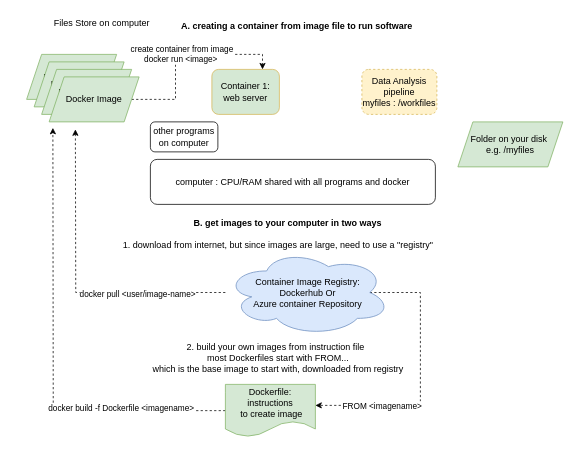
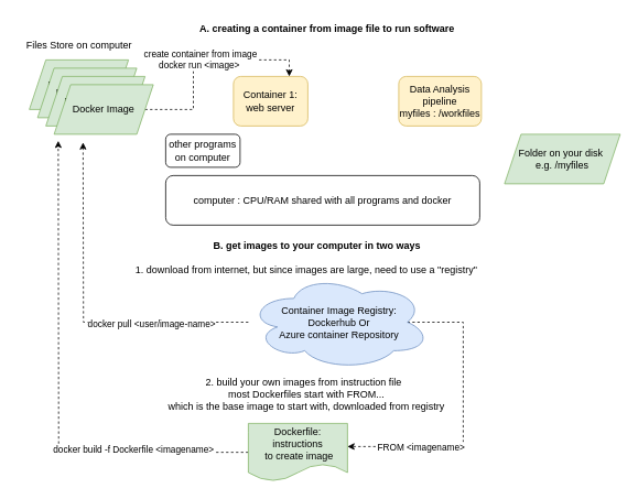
- <mxCell id="4" value="Files Store on computer" style="text;html=1;align=center;verticalAlign=middle;resizable=0;points=[];autosize=1;strokeColor=none;fillColor=none;" vertex="1" parent="1"><mxGeometry x="60" y="15" width="150" height="30" as="geometry" /></mxCell>
+ <mxCell id="4" value="Files Store on computer" style="text;html=1;align=center;verticalAlign=middle;resizable=0;points=[];autosize=1;strokeColor=none;fillColor=none;" vertex="1" parent="1"><mxGeometry x="20" y="40" width="150" height="30" as="geometry" /></mxCell>
- <mxCell id="3" value="Container 1: web server" style="rounded=1;whiteSpace=wrap;html=1;fillColor=#d5e8d4;strokeColor=#d6b656;" vertex="1" parent="1"><mxGeometry x="282" y="92" width="90" height="60" as="geometry" /></mxCell>
+ <mxCell id="3" value="Container 1: web server" style="rounded=1;whiteSpace=wrap;html=1;fillColor=#fff2cc;strokeColor=#d6b656;" vertex="1" parent="1"><mxGeometry x="282" y="92" width="90" height="60" as="geometry" /></mxCell>
- <mxCell id="9" value="Data Analysis pipeline &lt;br&gt;myfiles : /workfiles" style="rounded=1;whiteSpace=wrap;html=1;fillColor=#fff2cc;strokeColor=#d6b656;dashed=1;" vertex="1" parent="1"><mxGeometry x="482" y="92" width="100" height="60" as="geometry" /></mxCell>
+ <mxCell id="9" value="Data Analysis pipeline &lt;br&gt;myfiles : /workfiles" style="rounded=1;whiteSpace=wrap;html=1;fillColor=#fff2cc;strokeColor=#d6b656;" vertex="1" parent="1"><mxGeometry x="482" y="92" width="100" height="60" as="geometry" /></mxCell>
